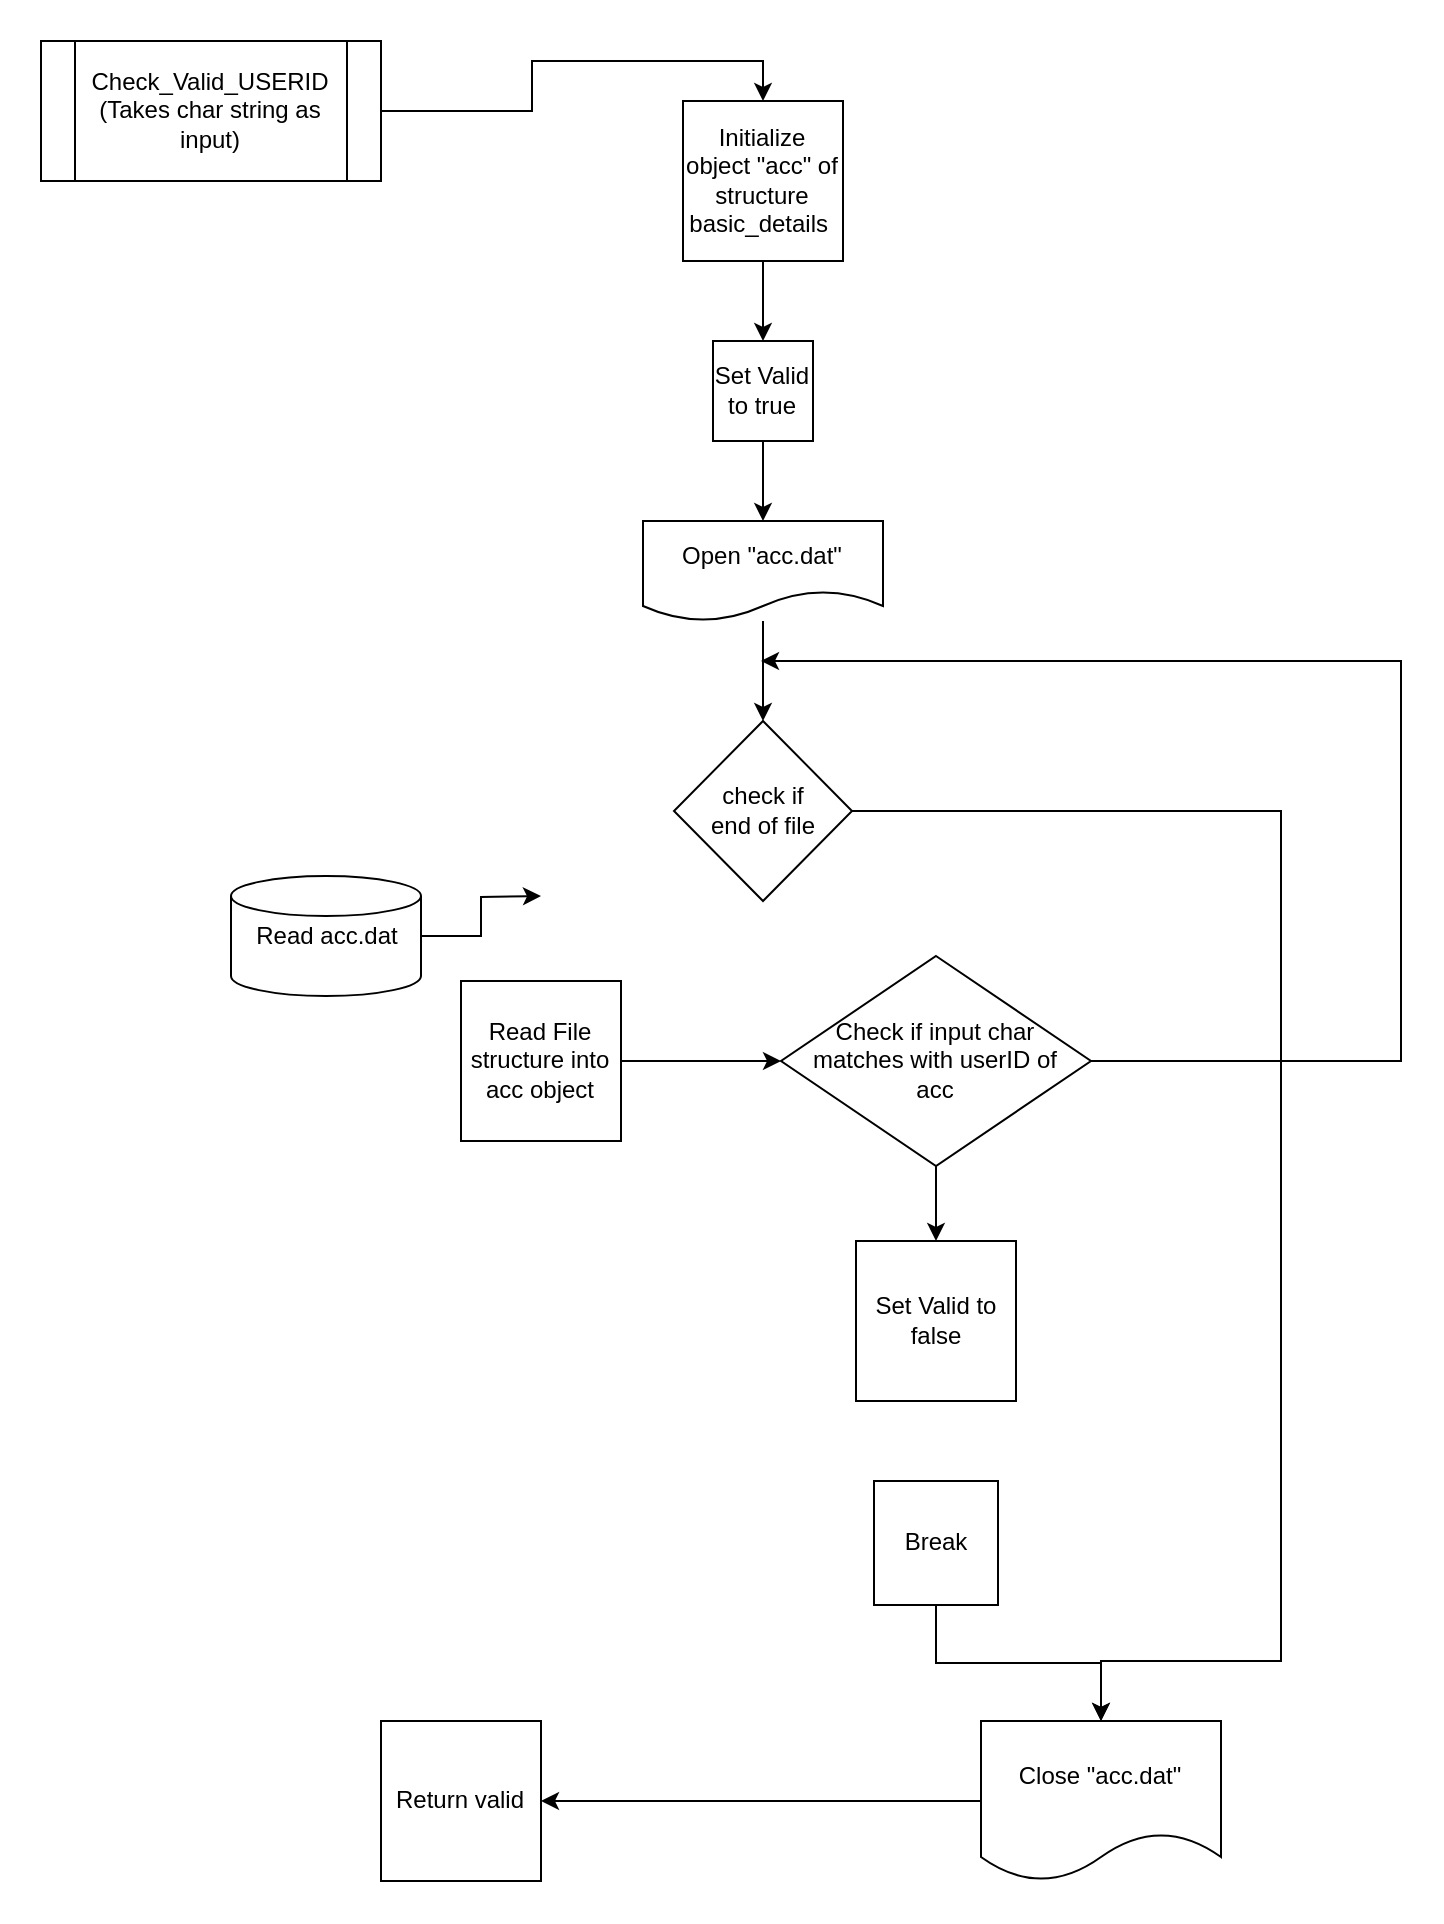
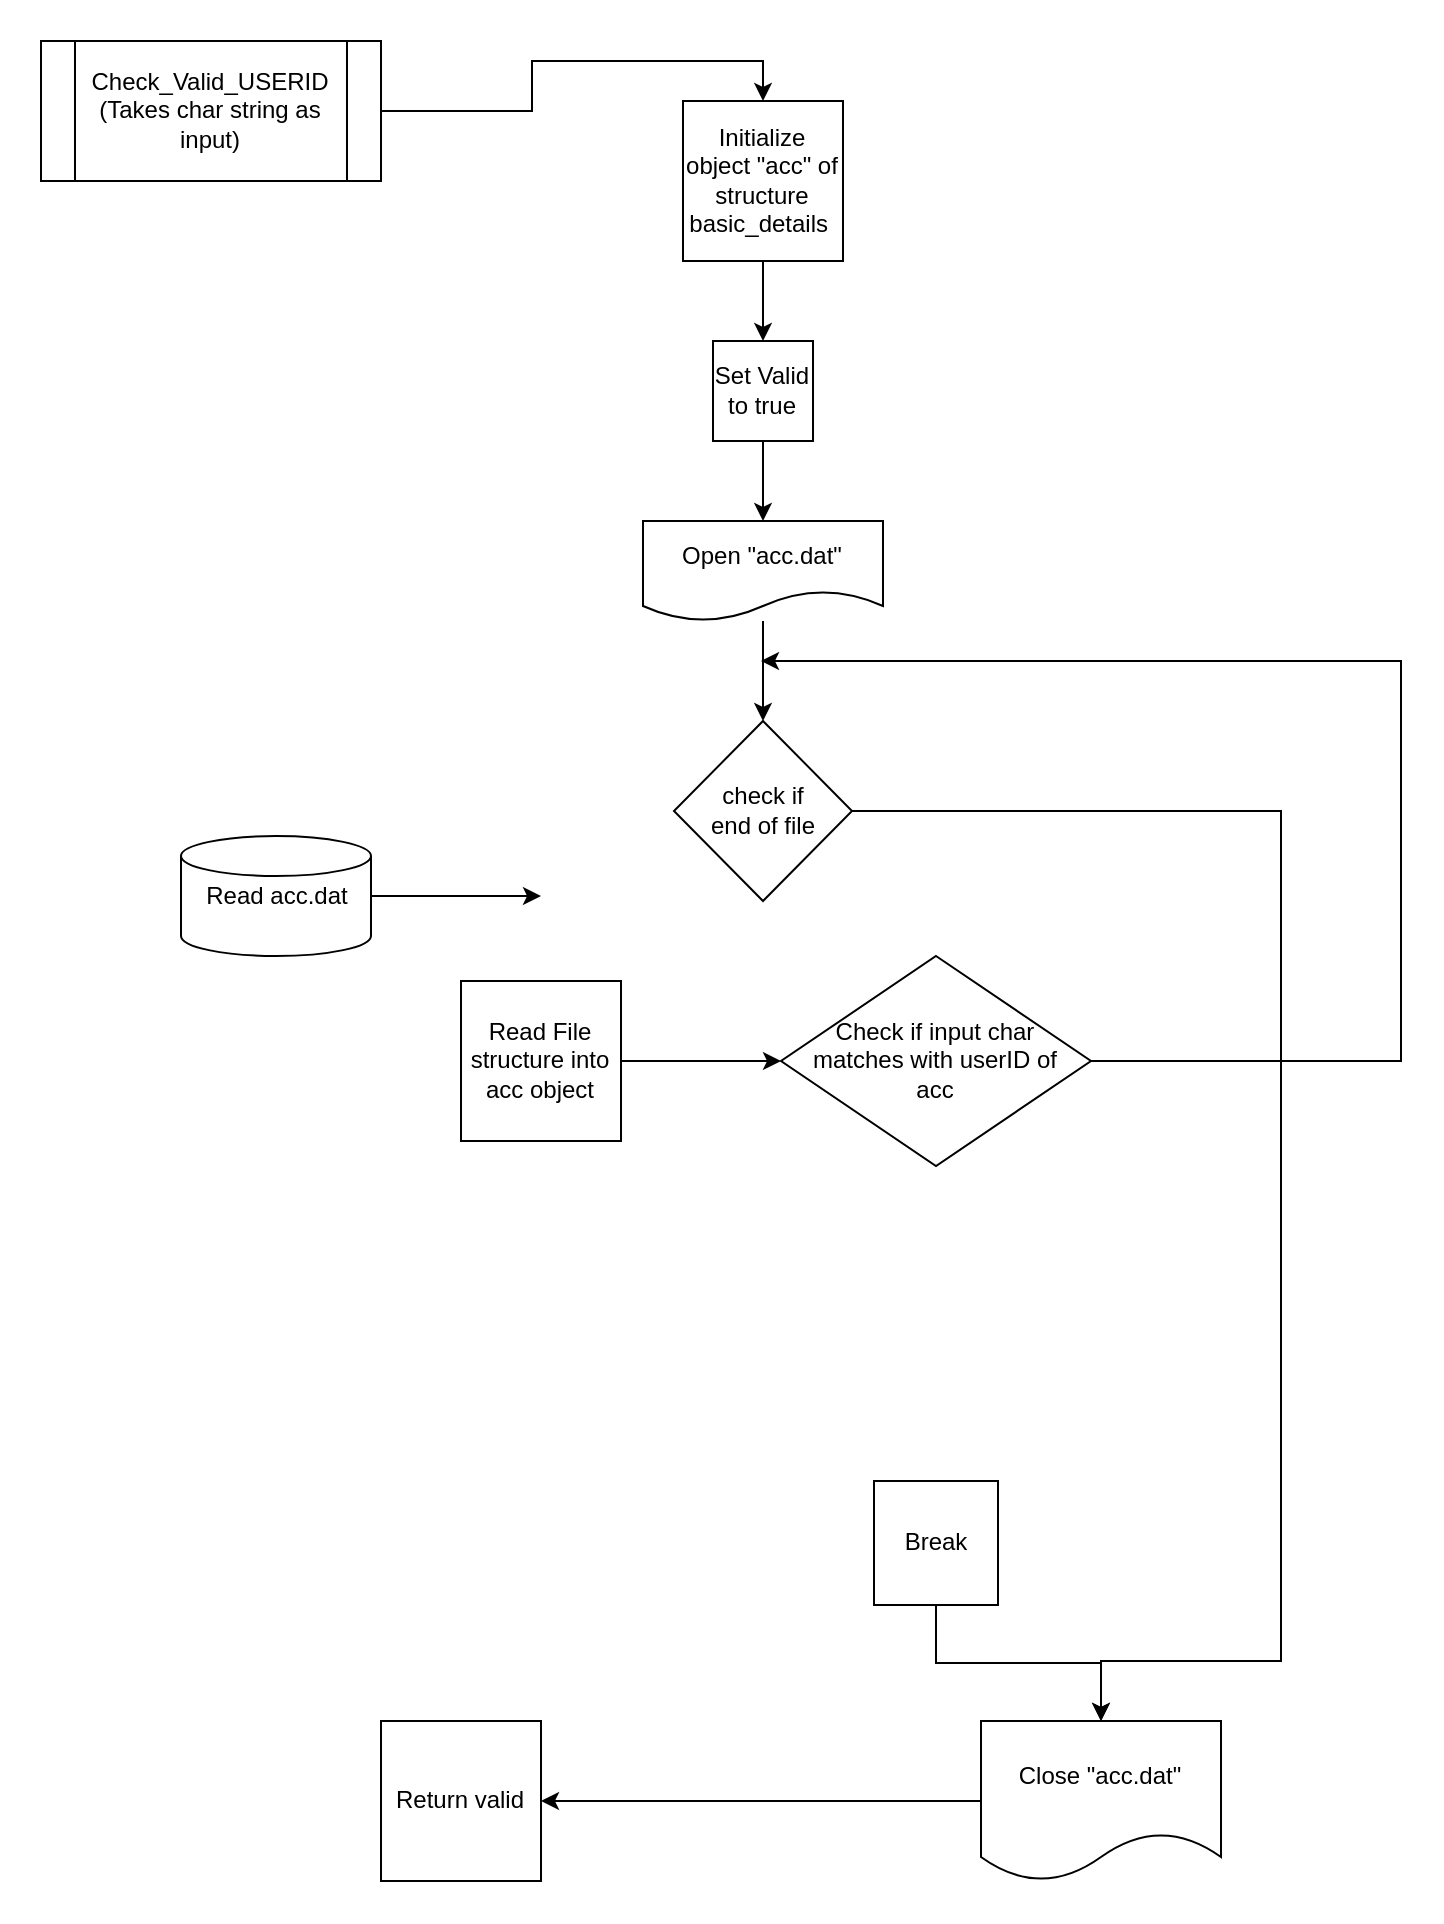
- <mxCell id="18" value="Read acc.dat" style="strokeWidth=1;html=1;shape=mxgraph.flowchart.database;" vertex="1" parent="1"><mxGeometry x="115" y="437.5" width="95" height="60" as="geometry" /></mxCell>
+ <mxCell id="18" value="Read acc.dat" style="strokeWidth=1;html=1;shape=mxgraph.flowchart.database;" vertex="1" parent="1"><mxGeometry x="90" y="417.5" width="95" height="60" as="geometry" /></mxCell>
- <mxCell id="12" value="" style="edgeStyle=orthogonalEdgeStyle;rounded=0;orthogonalLoop=1;jettySize=auto;html=1;" edge="1" parent="1" source="14" target="19"><mxGeometry relative="1" as="geometry" /></mxCell>
- <mxCell id="19" value="Set Valid to false" style="whiteSpace=wrap;html=1;aspect=fixed;strokeWidth=1;" vertex="1" parent="1"><mxGeometry x="427.5" y="620" width="80" height="80" as="geometry" /></mxCell>
